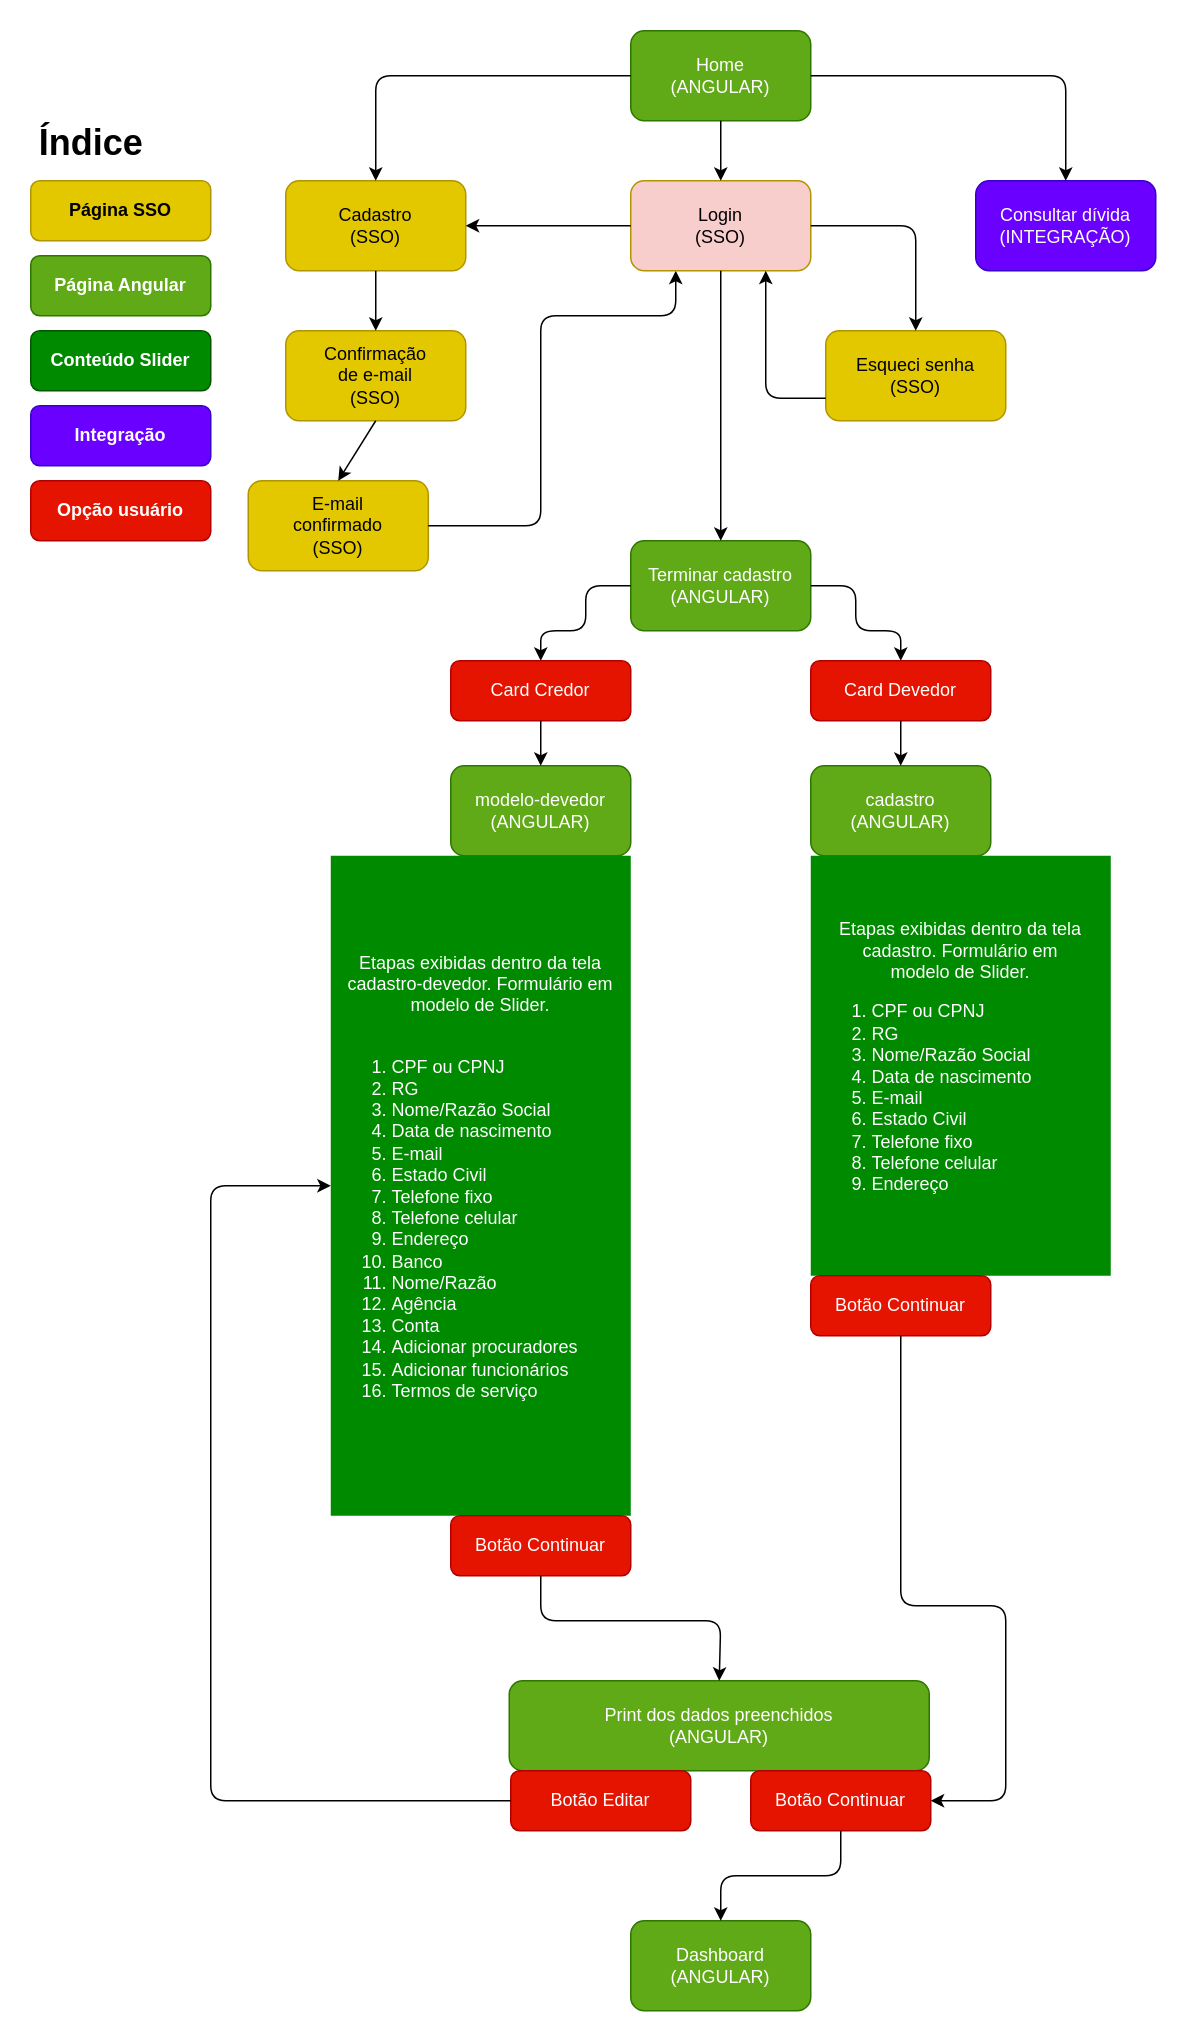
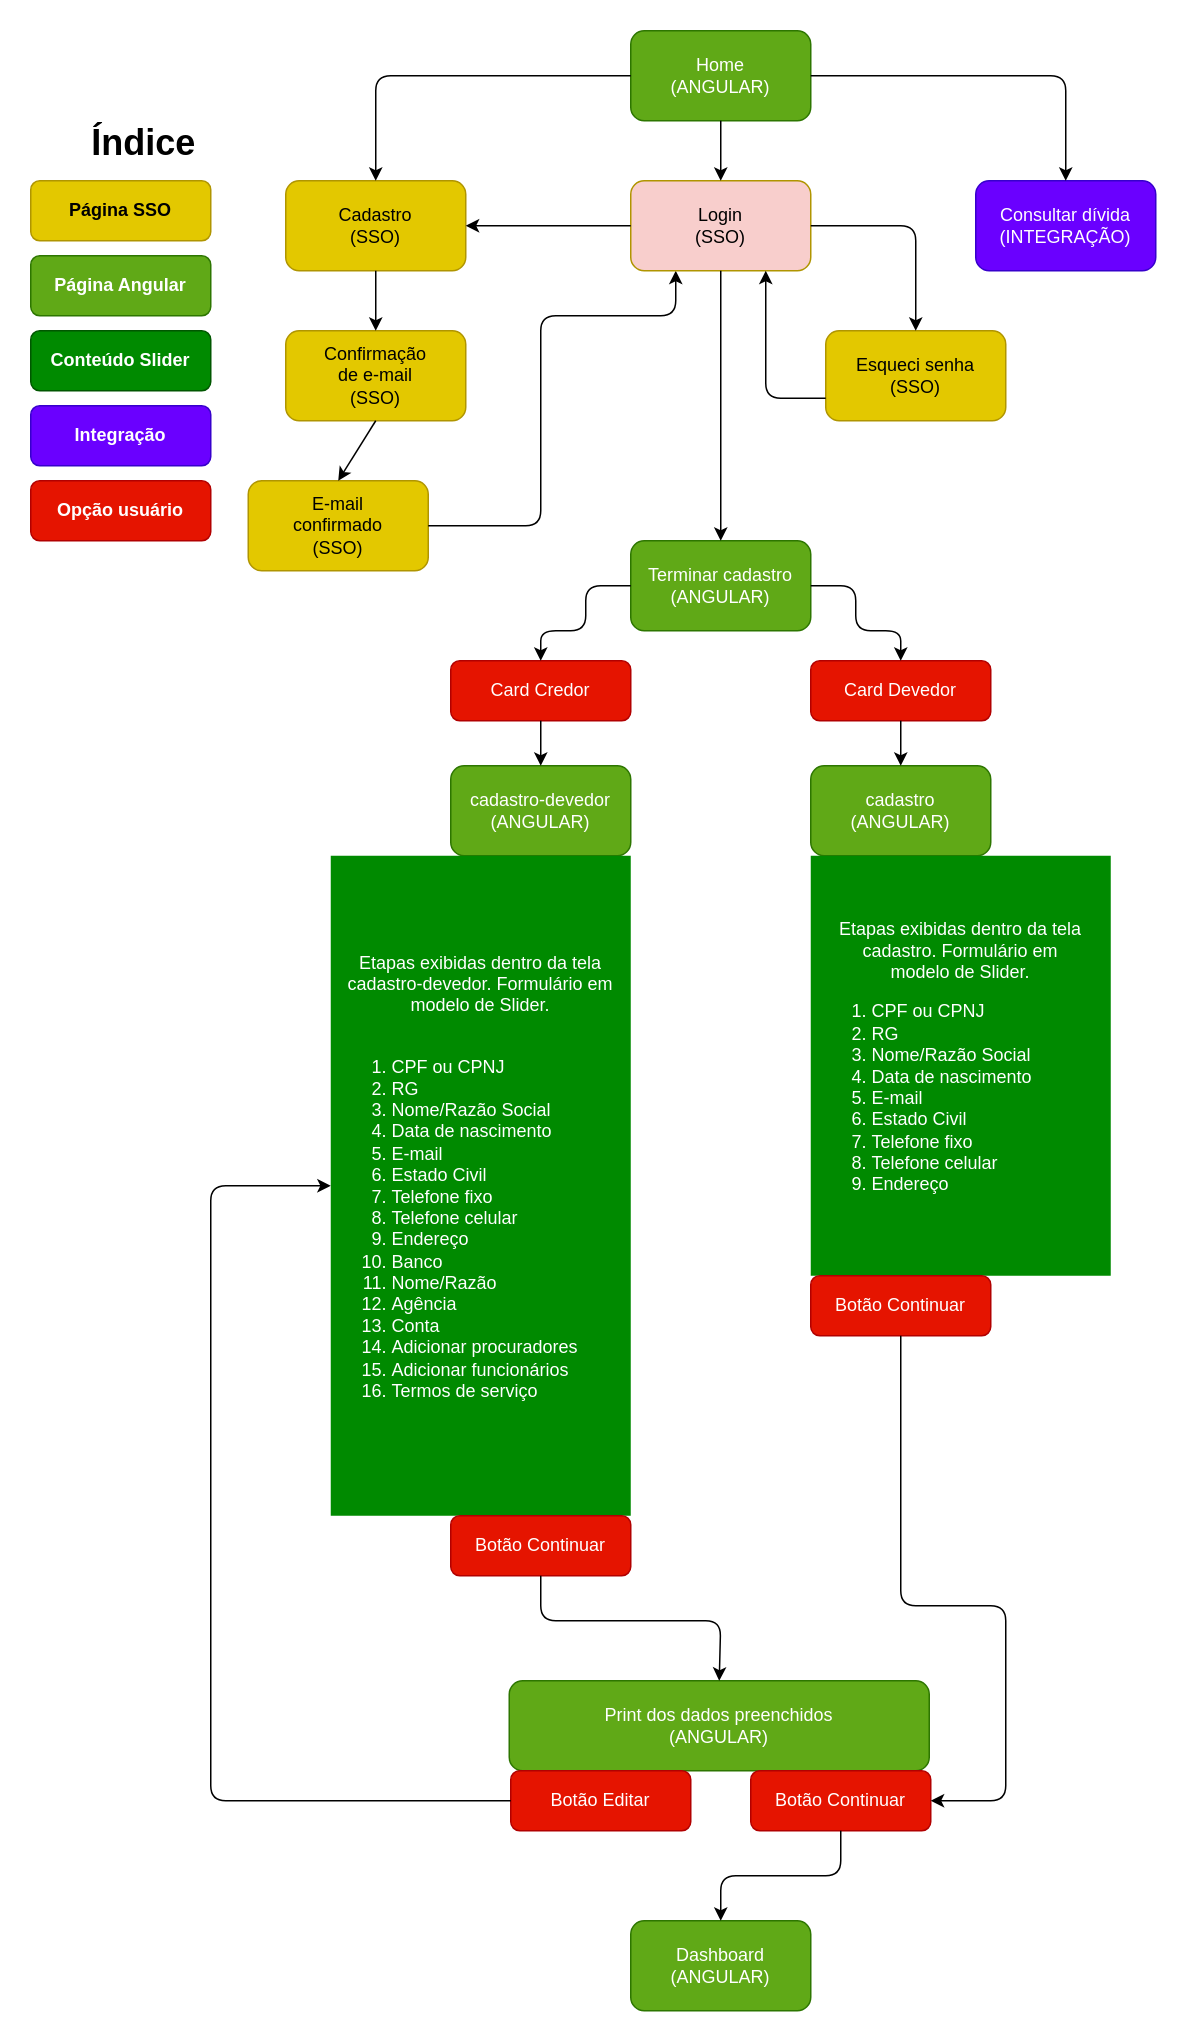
- <mxCell id="44" value="&lt;b style=&quot;font-size: 24px;&quot;&gt;Índice&lt;/b&gt;" style="text;html=1;align=center;verticalAlign=middle;resizable=0;points=[];autosize=1;strokeColor=none;fontSize=24;" parent="1" vertex="1"><mxGeometry x="20" y="80" width="80" height="30" as="geometry" /></mxCell>
+ <mxCell id="44" value="&lt;b style=&quot;font-size: 24px;&quot;&gt;Índice&lt;/b&gt;" style="text;html=1;align=center;verticalAlign=middle;resizable=0;points=[];autosize=1;strokeColor=none;fontSize=24;" parent="1" vertex="1"><mxGeometry x="55" y="80" width="80" height="30" as="geometry" /></mxCell>
- <mxCell id="22" value="modelo-devedor&lt;br&gt;(ANGULAR)" style="rounded=1;whiteSpace=wrap;html=1;fillColor=#60a917;fontColor=#ffffff;strokeColor=#2D7600;" parent="1" vertex="1"><mxGeometry x="300" y="510" width="120" height="60" as="geometry" /></mxCell>
+ <mxCell id="22" value="cadastro-devedor&lt;br&gt;(ANGULAR)" style="rounded=1;whiteSpace=wrap;html=1;fillColor=#60a917;fontColor=#ffffff;strokeColor=#2D7600;" parent="1" vertex="1"><mxGeometry x="300" y="510" width="120" height="60" as="geometry" /></mxCell>
